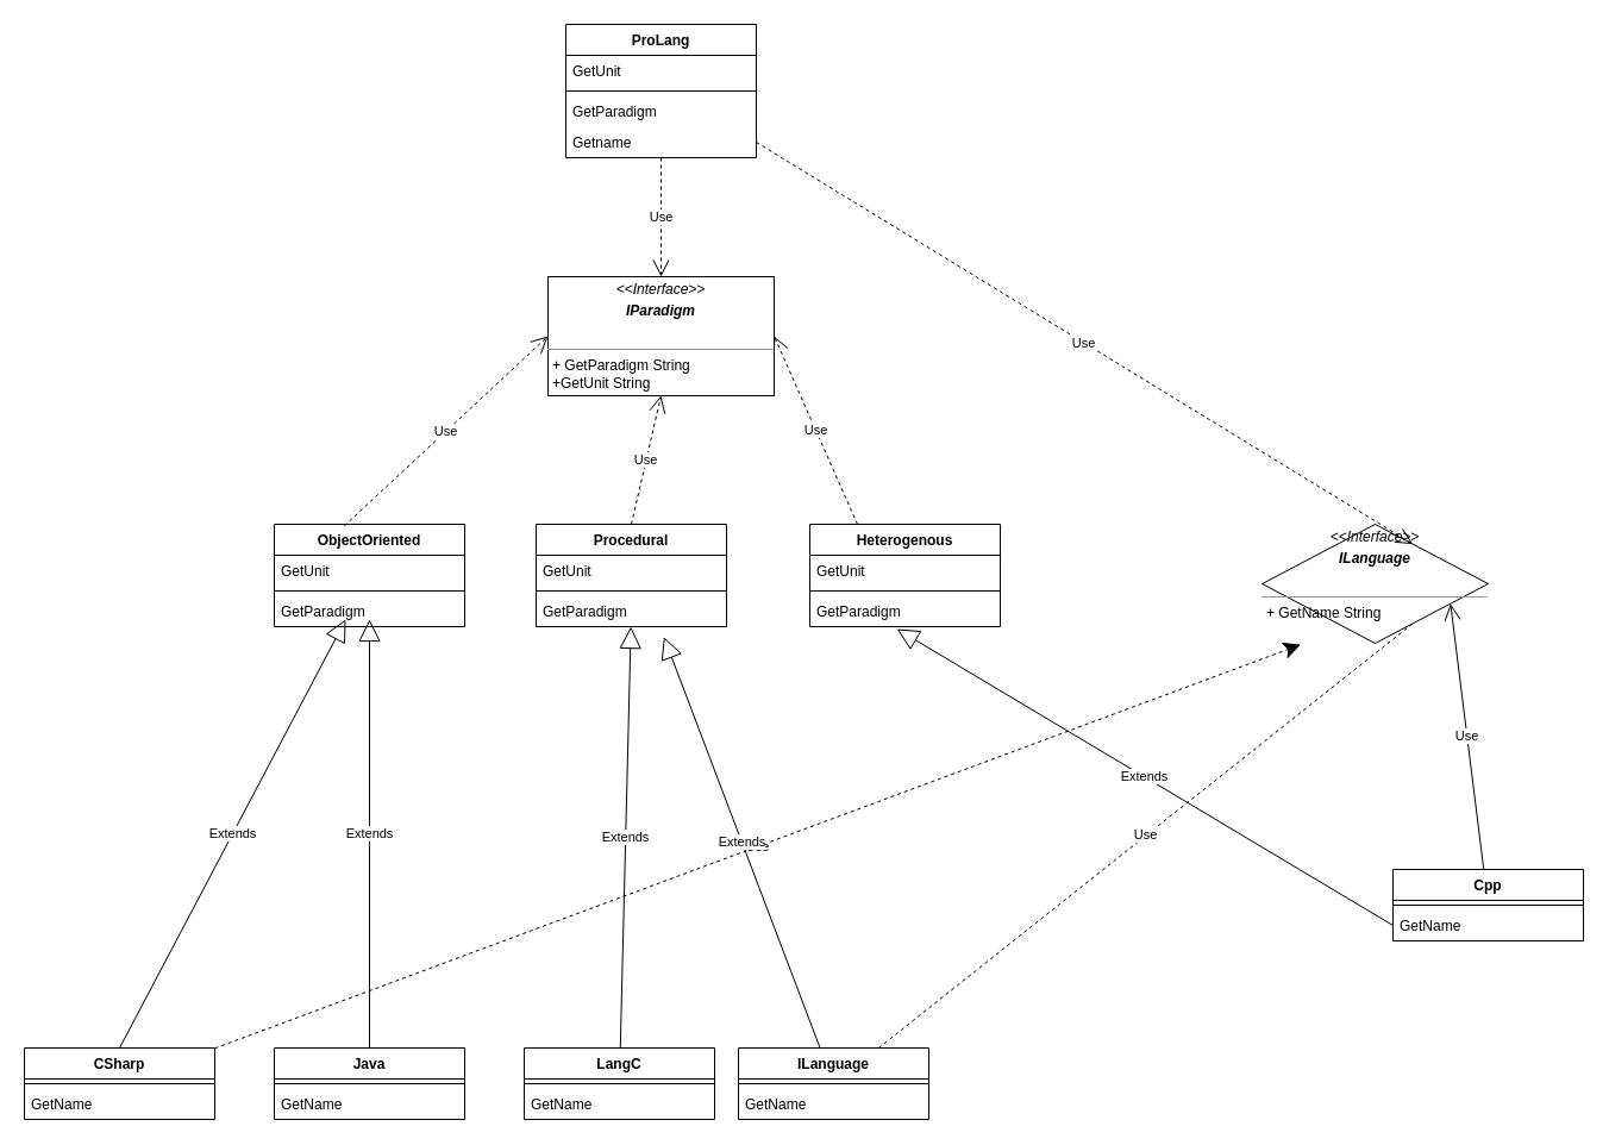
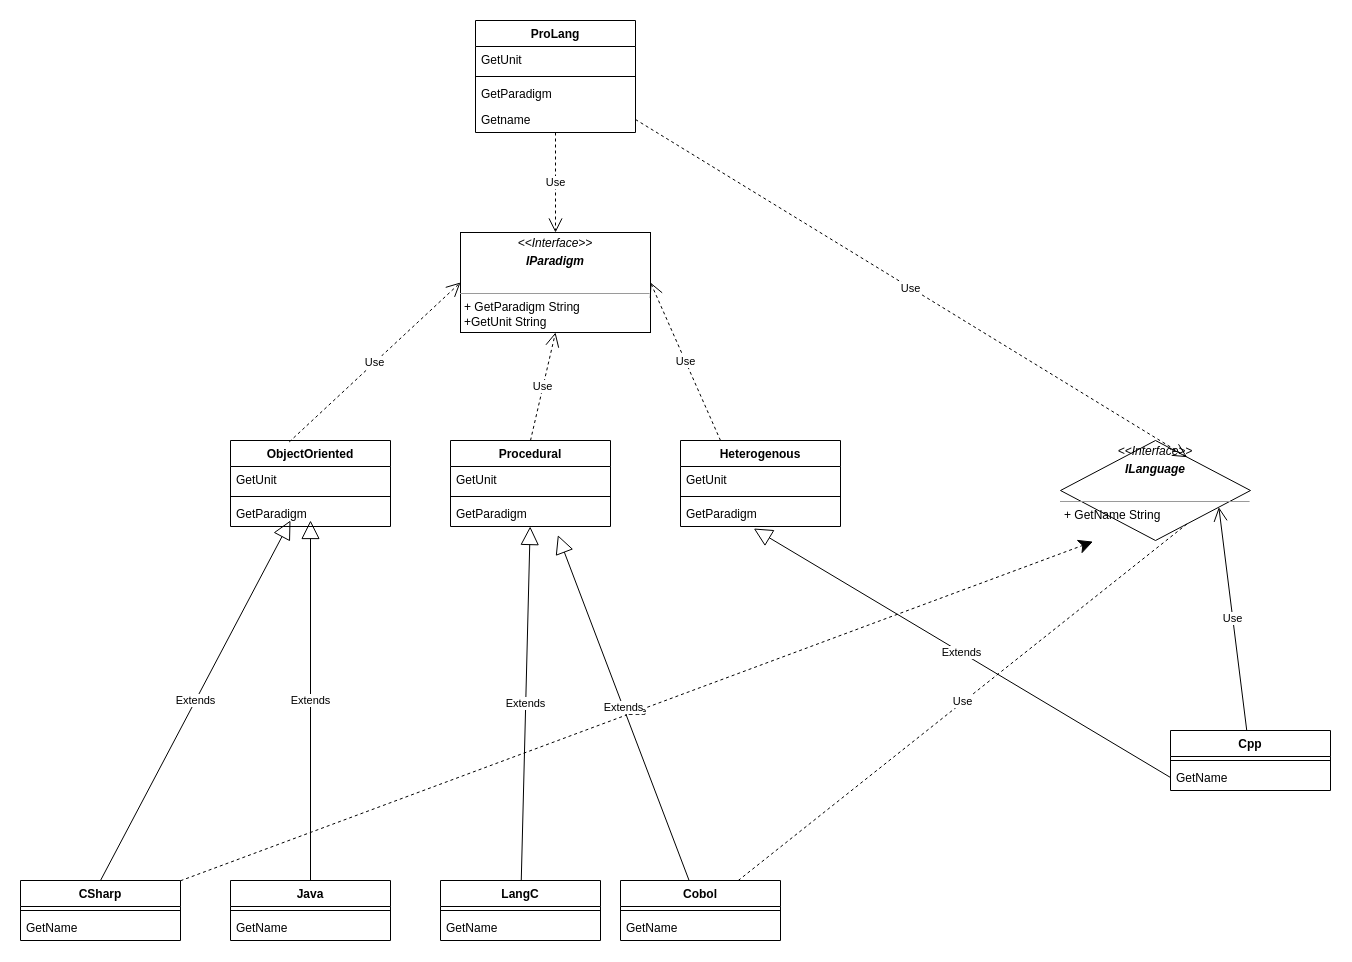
- <mxCell id="36" value="ILanguage" style="swimlane;fontStyle=1;align=center;verticalAlign=top;childLayout=stackLayout;horizontal=1;startSize=26;horizontalStack=0;resizeParent=1;resizeParentMax=0;resizeLast=0;collapsible=1;marginBottom=0;" vertex="1" parent="1"><mxGeometry x="620" y="880" width="160" height="60" as="geometry" /></mxCell>
+ <mxCell id="36" value="Cobol" style="swimlane;fontStyle=1;align=center;verticalAlign=top;childLayout=stackLayout;horizontal=1;startSize=26;horizontalStack=0;resizeParent=1;resizeParentMax=0;resizeLast=0;collapsible=1;marginBottom=0;" vertex="1" parent="1"><mxGeometry x="620" y="880" width="160" height="60" as="geometry" /></mxCell>
